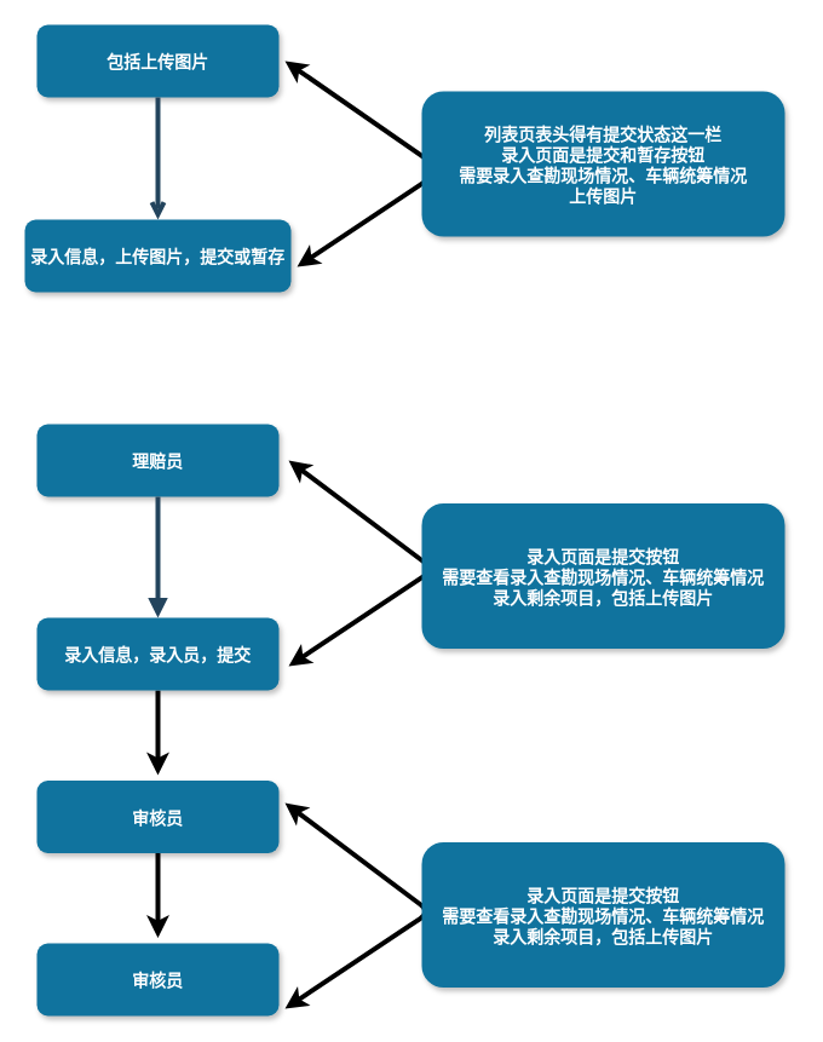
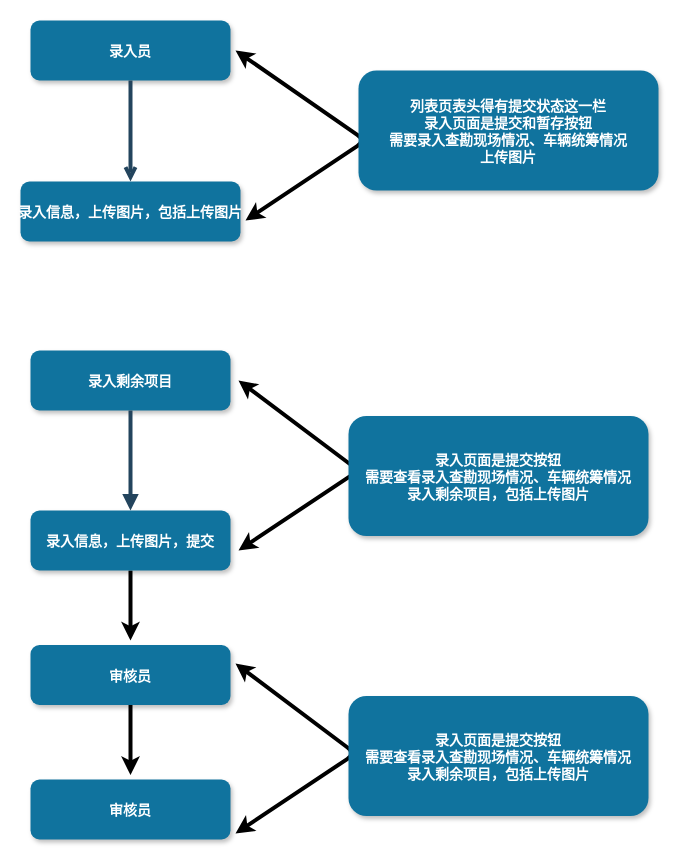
- <mxCell id="2" value="包括上传图片" style="rounded=1;fillColor=#10739E;strokeColor=none;shadow=1;gradientColor=none;fontStyle=1;fontColor=#FFFFFF;fontSize=14;" parent="1" vertex="1"><mxGeometry x="30" y="20" width="200" height="60" as="geometry" /></mxCell>
+ <mxCell id="2" value="录入员" style="rounded=1;fillColor=#10739E;strokeColor=none;shadow=1;gradientColor=none;fontStyle=1;fontColor=#FFFFFF;fontSize=14;" parent="1" vertex="1"><mxGeometry x="30" y="20" width="200" height="60" as="geometry" /></mxCell>
- <mxCell id="11" value="列表页表头得有提交状态这一栏&#10;录入页面是提交和暂存按钮&#10;需要录入查勘现场情况、车辆统筹情况&#10;上传图片" style="rounded=1;fillColor=#10739E;strokeColor=none;shadow=1;gradientColor=none;fontStyle=1;fontColor=#FFFFFF;fontSize=14;" parent="1" vertex="1"><mxGeometry x="348" y="75" width="300" height="120" as="geometry" /></mxCell>
+ <mxCell id="11" value="列表页表头得有提交状态这一栏&#10;录入页面是提交和暂存按钮&#10;需要录入查勘现场情况、车辆统筹情况&#10;上传图片" style="rounded=1;fillColor=#10739E;strokeColor=none;shadow=1;gradientColor=none;fontStyle=1;fontColor=#FFFFFF;fontSize=14;" parent="1" vertex="1"><mxGeometry x="358" y="70" width="300" height="120" as="geometry" /></mxCell>
- <mxCell id="3" value="录入信息，上传图片，提交或暂存" style="rounded=1;fillColor=#10739E;strokeColor=none;shadow=1;gradientColor=none;fontStyle=1;fontColor=#FFFFFF;fontSize=14;" parent="1" vertex="1"><mxGeometry x="20" y="181" width="220" height="60" as="geometry" /></mxCell>
+ <mxCell id="3" value="录入信息，上传图片，包括上传图片" style="rounded=1;fillColor=#10739E;strokeColor=none;shadow=1;gradientColor=none;fontStyle=1;fontColor=#FFFFFF;fontSize=14;" parent="1" vertex="1"><mxGeometry x="20" y="181" width="220" height="60" as="geometry" /></mxCell>
- <mxCell id="4" value="理赔员" style="rounded=1;fillColor=#10739E;strokeColor=none;shadow=1;gradientColor=none;fontStyle=1;fontColor=#FFFFFF;fontSize=14;" parent="1" vertex="1"><mxGeometry x="30" y="350" width="200" height="60" as="geometry" /></mxCell>
+ <mxCell id="4" value="录入剩余项目" style="rounded=1;fillColor=#10739E;strokeColor=none;shadow=1;gradientColor=none;fontStyle=1;fontColor=#FFFFFF;fontSize=14;" parent="1" vertex="1"><mxGeometry x="30" y="350" width="200" height="60" as="geometry" /></mxCell>
- <mxCell id="6" value="录入信息，录入员，提交" style="rounded=1;fillColor=#10739E;strokeColor=none;shadow=1;gradientColor=none;fontStyle=1;fontColor=#FFFFFF;fontSize=14;" parent="1" vertex="1"><mxGeometry x="30" y="510" width="200" height="60" as="geometry" /></mxCell>
+ <mxCell id="6" value="录入信息，上传图片，提交" style="rounded=1;fillColor=#10739E;strokeColor=none;shadow=1;gradientColor=none;fontStyle=1;fontColor=#FFFFFF;fontSize=14;" parent="1" vertex="1"><mxGeometry x="30" y="510" width="200" height="60" as="geometry" /></mxCell>
